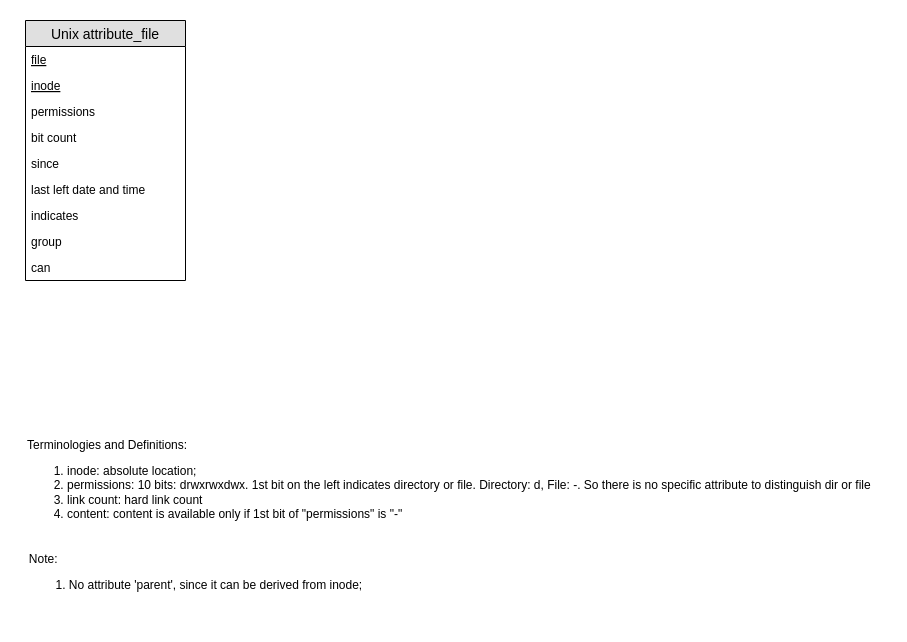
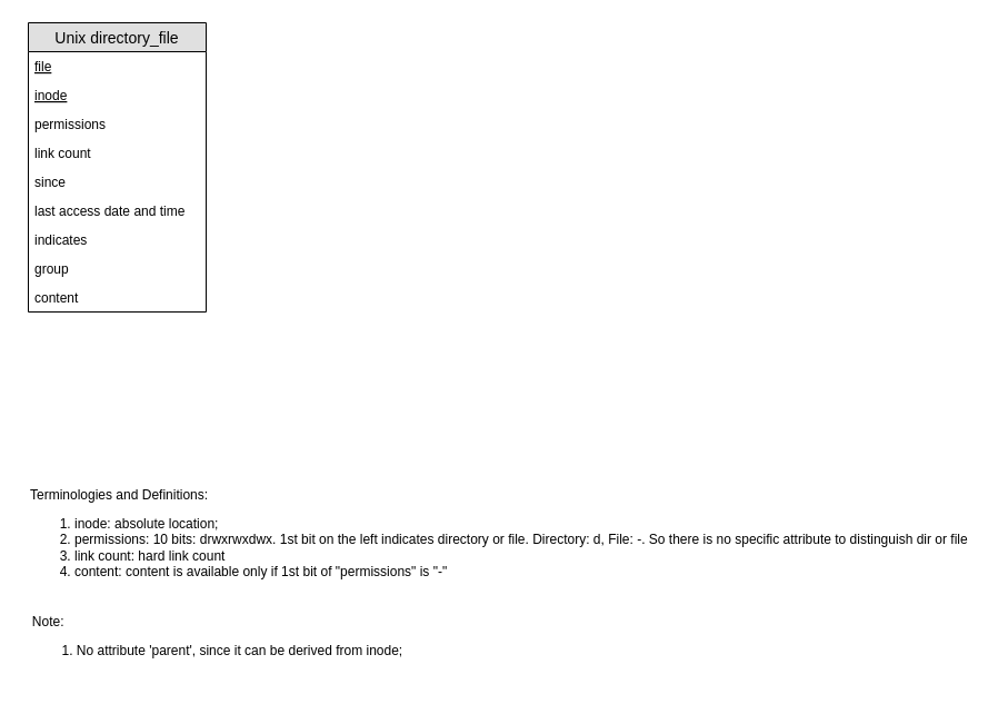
- <mxCell id="2" value="Unix attribute_file" style="swimlane;fontStyle=0;childLayout=stackLayout;horizontal=1;startSize=26;fillColor=#e0e0e0;horizontalStack=0;resizeParent=1;resizeParentMax=0;resizeLast=0;collapsible=1;marginBottom=0;swimlaneFillColor=#ffffff;align=center;fontSize=14;" vertex="1" parent="1"><mxGeometry x="25" y="20" width="160" height="260" as="geometry" /></mxCell>
+ <mxCell id="2" value="Unix directory_file" style="swimlane;fontStyle=0;childLayout=stackLayout;horizontal=1;startSize=26;fillColor=#e0e0e0;horizontalStack=0;resizeParent=1;resizeParentMax=0;resizeLast=0;collapsible=1;marginBottom=0;swimlaneFillColor=#ffffff;align=center;fontSize=14;" vertex="1" parent="1"><mxGeometry x="25" y="20" width="160" height="260" as="geometry" /></mxCell>
- <mxCell id="6" value="bit count" style="text;strokeColor=none;fillColor=none;spacingLeft=4;spacingRight=4;overflow=hidden;rotatable=0;points=[[0,0.5],[1,0.5]];portConstraint=eastwest;fontSize=12;" vertex="1" parent="2"><mxGeometry y="104" width="160" height="26" as="geometry" /></mxCell>
+ <mxCell id="6" value="link count" style="text;strokeColor=none;fillColor=none;spacingLeft=4;spacingRight=4;overflow=hidden;rotatable=0;points=[[0,0.5],[1,0.5]];portConstraint=eastwest;fontSize=12;" vertex="1" parent="2"><mxGeometry y="104" width="160" height="26" as="geometry" /></mxCell>
- <mxCell id="8" value="last left date and time&#10;" style="text;strokeColor=none;fillColor=none;spacingLeft=4;spacingRight=4;overflow=hidden;rotatable=0;points=[[0,0.5],[1,0.5]];portConstraint=eastwest;fontSize=12;" vertex="1" parent="2"><mxGeometry y="156" width="160" height="26" as="geometry" /></mxCell>
+ <mxCell id="8" value="last access date and time&#10;" style="text;strokeColor=none;fillColor=none;spacingLeft=4;spacingRight=4;overflow=hidden;rotatable=0;points=[[0,0.5],[1,0.5]];portConstraint=eastwest;fontSize=12;" vertex="1" parent="2"><mxGeometry y="156" width="160" height="26" as="geometry" /></mxCell>
- <mxCell id="11" value="can" style="text;strokeColor=none;fillColor=none;spacingLeft=4;spacingRight=4;overflow=hidden;rotatable=0;points=[[0,0.5],[1,0.5]];portConstraint=eastwest;fontSize=12;" vertex="1" parent="2"><mxGeometry y="234" width="160" height="26" as="geometry" /></mxCell>
+ <mxCell id="11" value="content" style="text;strokeColor=none;fillColor=none;spacingLeft=4;spacingRight=4;overflow=hidden;rotatable=0;points=[[0,0.5],[1,0.5]];portConstraint=eastwest;fontSize=12;" vertex="1" parent="2"><mxGeometry y="234" width="160" height="26" as="geometry" /></mxCell>
